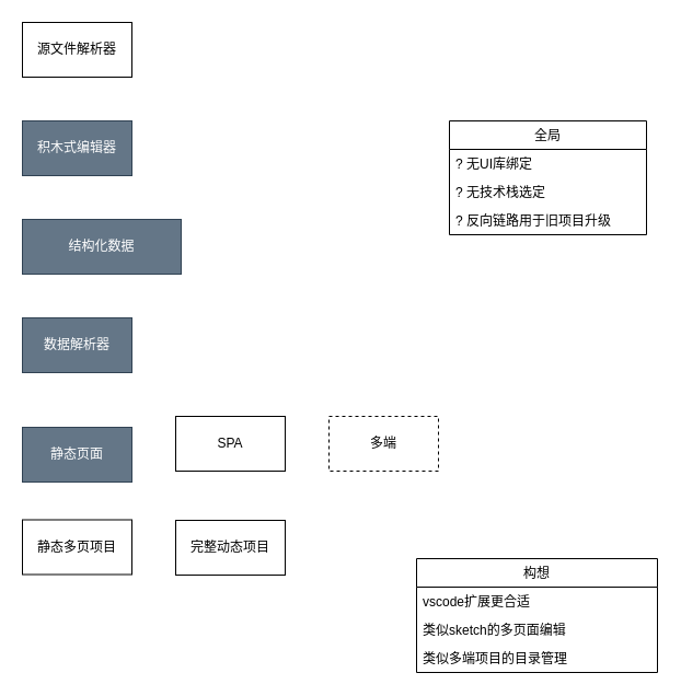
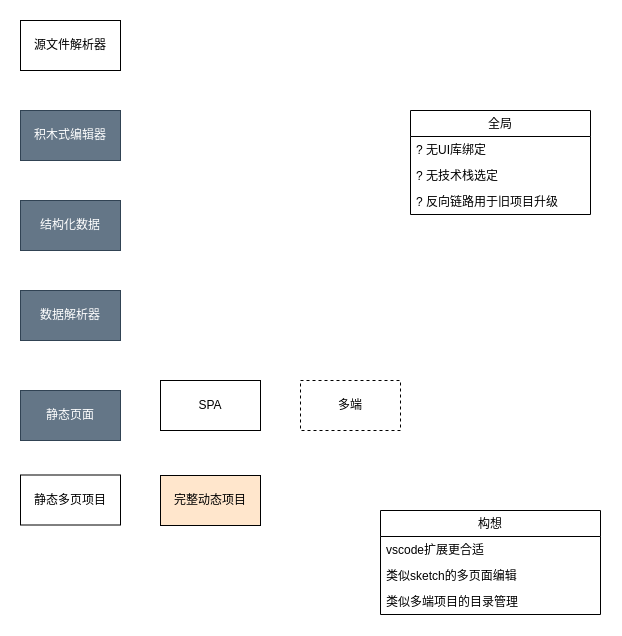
- <mxCell id="2" value="结构化数据" style="rounded=0;whiteSpace=wrap;html=1;sketch=0;fillColor=#647687;strokeColor=#314354;fontColor=#ffffff;" parent="1" vertex="1"><mxGeometry x="20" y="200" width="145" height="50" as="geometry" /></mxCell>
+ <mxCell id="2" value="结构化数据" style="rounded=0;whiteSpace=wrap;html=1;sketch=0;fillColor=#647687;strokeColor=#314354;fontColor=#ffffff;" parent="1" vertex="1"><mxGeometry x="20" y="200" width="100" height="50" as="geometry" /></mxCell>
- <mxCell id="8" value="完整动态项目" style="rounded=0;whiteSpace=wrap;html=1;" vertex="1" parent="1"><mxGeometry x="160" y="475" width="100" height="50" as="geometry" /></mxCell>
+ <mxCell id="8" value="完整动态项目" style="rounded=0;whiteSpace=wrap;html=1;fillColor=#ffe6cc;" vertex="1" parent="1"><mxGeometry x="160" y="475" width="100" height="50" as="geometry" /></mxCell>
